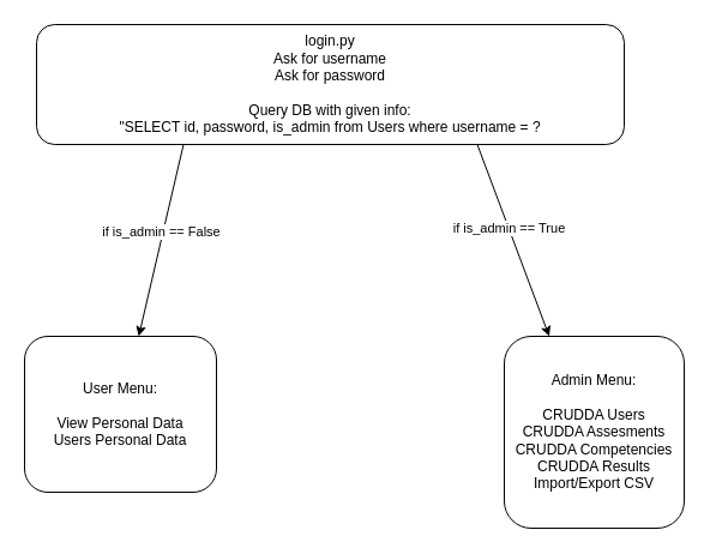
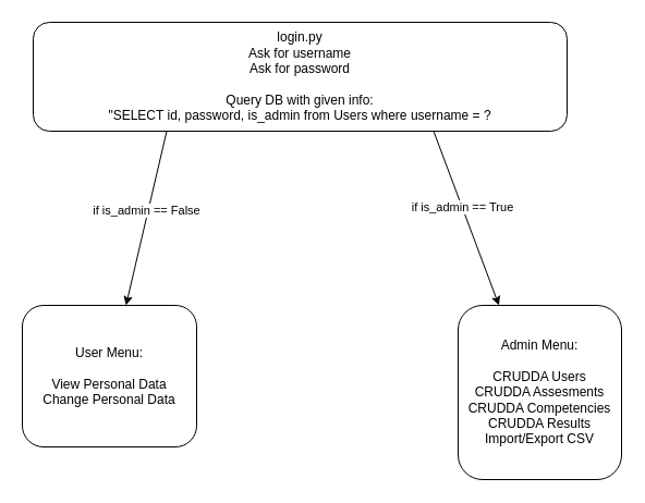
- <mxCell id="7" value="User Menu:&lt;br&gt;&lt;br&gt;View Personal Data&lt;br&gt;Users Personal Data" style="rounded=1;whiteSpace=wrap;html=1;" vertex="1" parent="1"><mxGeometry x="20" y="280" width="160" height="130" as="geometry" /></mxCell>
+ <mxCell id="7" value="User Menu:&lt;br&gt;&lt;br&gt;View Personal Data&lt;br&gt;Change Personal Data" style="rounded=1;whiteSpace=wrap;html=1;" vertex="1" parent="1"><mxGeometry x="20" y="280" width="160" height="130" as="geometry" /></mxCell>
